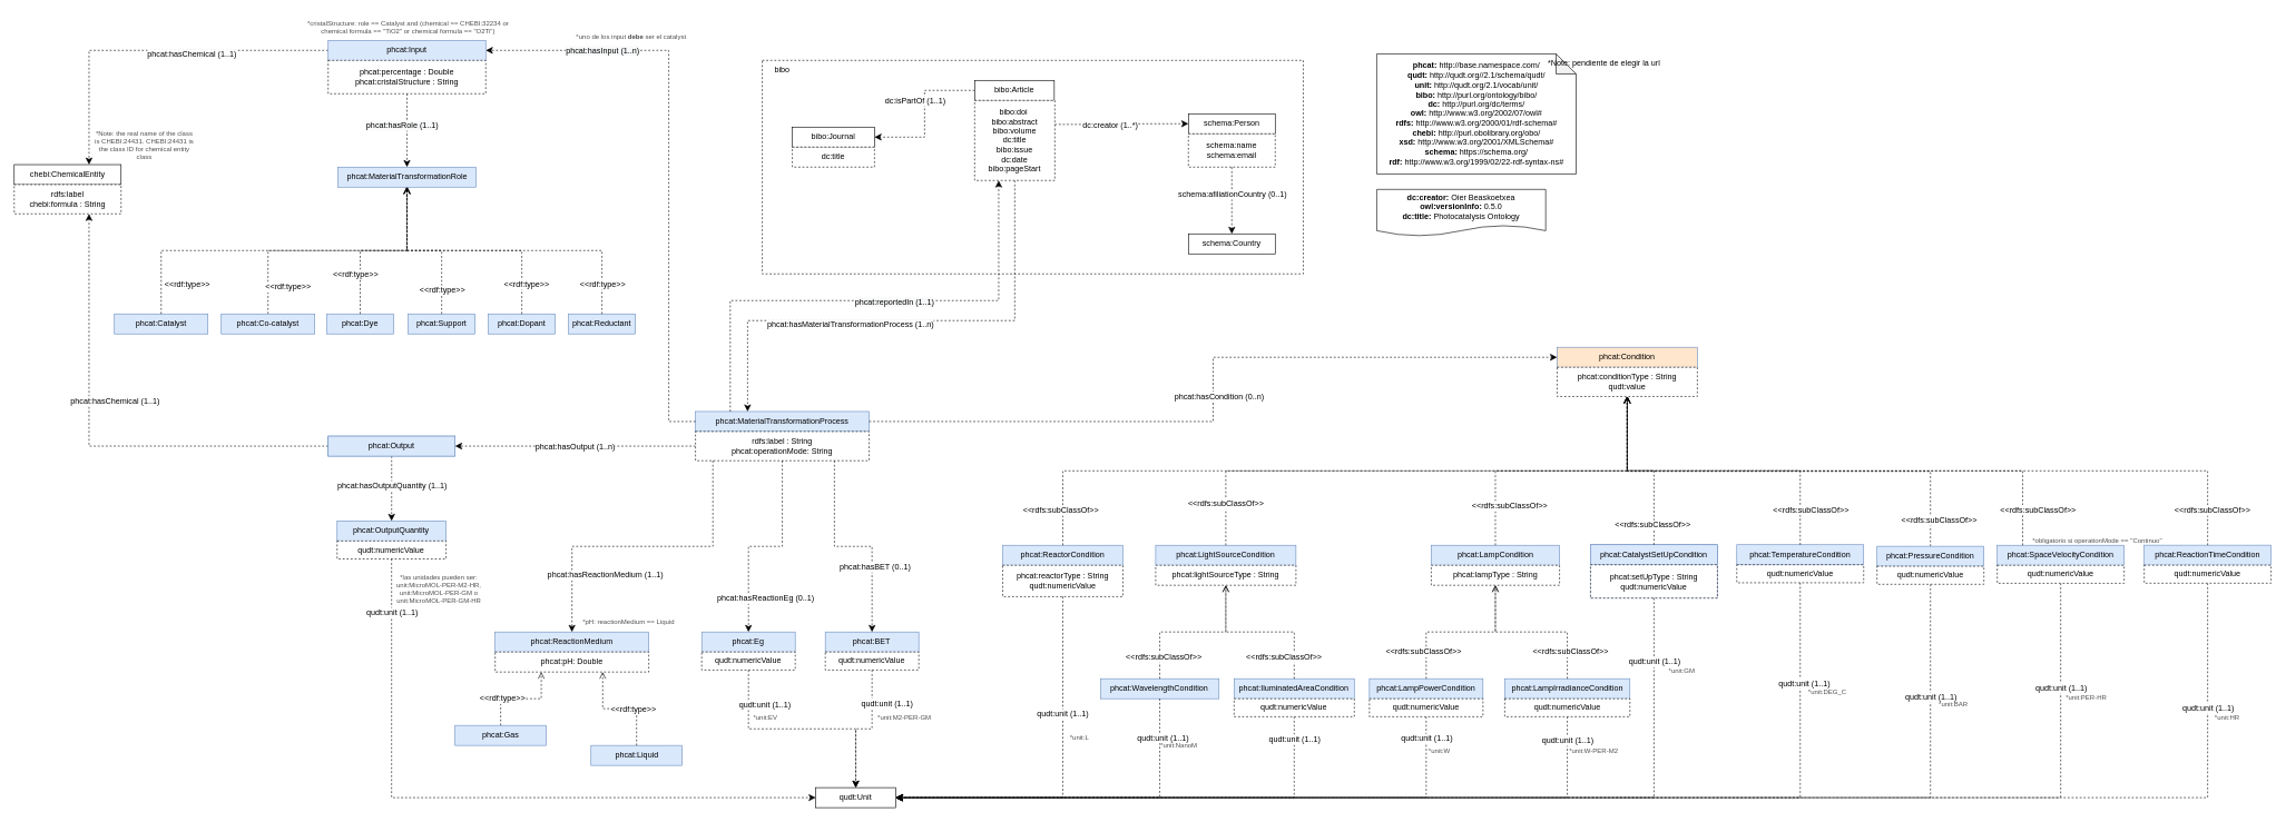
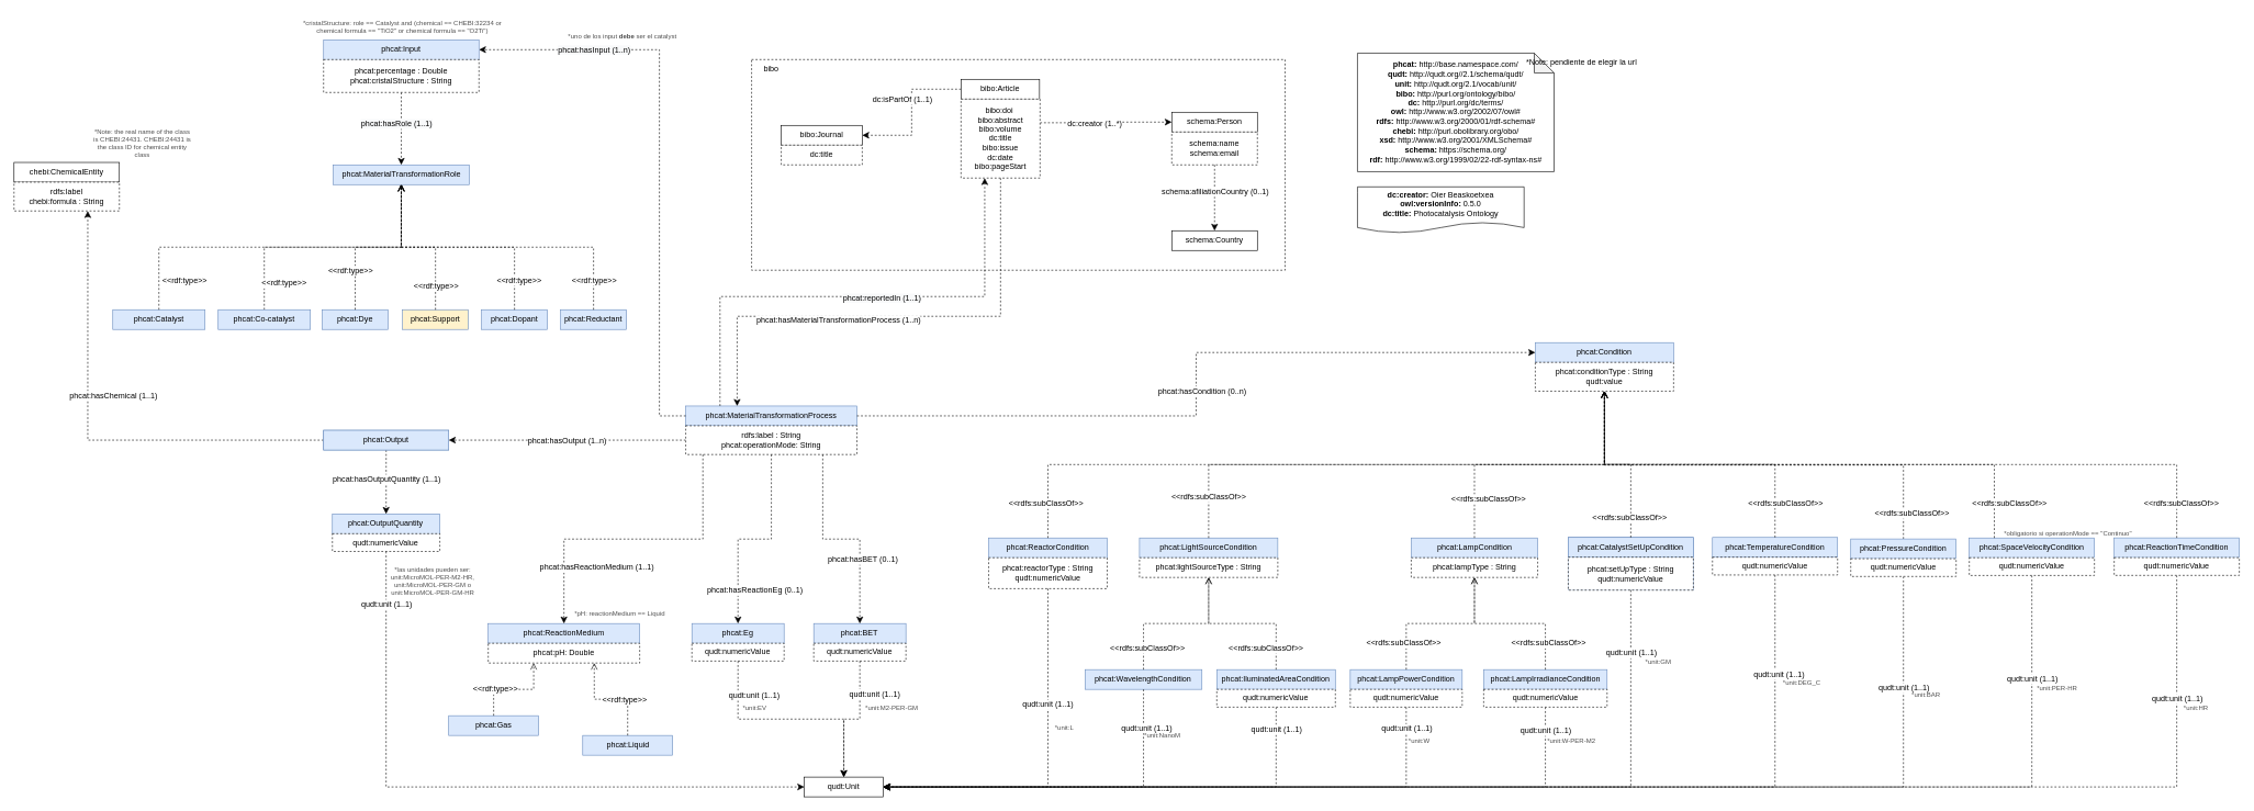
- <mxCell id="29" value="" style="endArrow=classic;html=1;endSize=8;dashed=1;arcSize=0;rounded=0;edgeStyle=orthogonalEdgeStyle;entryX=0.7;entryY=0;entryDx=0;entryDy=0;exitX=0;exitY=0.5;exitDx=0;exitDy=0;" parent="1" source="162" target="165" edge="1"><mxGeometry width="50" height="50" relative="1" as="geometry"><mxPoint x="490.06" y="75" as="sourcePoint" /><mxPoint x="522.672" y="537.5" as="targetPoint" /></mxGeometry></mxCell>
- <mxCell id="30" value="&lt;span style=&quot;font-size: 12px;&quot;&gt;phcat:hasChemical (1..1)&lt;/span&gt;" style="edgeLabel;html=1;align=center;verticalAlign=middle;resizable=0;points=[];labelBackgroundColor=#FFFFFF;" parent="29" vertex="1" connectable="0"><mxGeometry x="-0.191" y="-1" relative="1" as="geometry"><mxPoint x="9" y="6" as="offset" /></mxGeometry></mxCell>
- <mxCell id="7" value="phcat:Support" style="rounded=0;whiteSpace=wrap;html=1;snapToPoint=1;points=[[0.1,0],[0.2,0],[0.3,0],[0.4,0],[0.5,0],[0.6,0],[0.7,0],[0.8,0],[0.9,0],[0,0.1],[0,0.3],[0,0.5],[0,0.7],[0,0.9],[0.1,1],[0.2,1],[0.3,1],[0.4,1],[0.5,1],[0.6,1],[0.7,1],[0.8,1],[0.9,1],[1,0.1],[1,0.3],[1,0.5],[1,0.7],[1,0.9]];fillColor=#dae8fc;strokeColor=#6c8ebf;" parent="1" vertex="1"><mxGeometry x="610" y="470" width="100" height="30" as="geometry" /></mxCell>
+ <mxCell id="7" value="phcat:Support" style="rounded=0;whiteSpace=wrap;html=1;snapToPoint=1;points=[[0.1,0],[0.2,0],[0.3,0],[0.4,0],[0.5,0],[0.6,0],[0.7,0],[0.8,0],[0.9,0],[0,0.1],[0,0.3],[0,0.5],[0,0.7],[0,0.9],[0.1,1],[0.2,1],[0.3,1],[0.4,1],[0.5,1],[0.6,1],[0.7,1],[0.8,1],[0.9,1],[1,0.1],[1,0.3],[1,0.5],[1,0.7],[1,0.9]];fillColor=#fff2cc;strokeColor=#6c8ebf;" parent="1" vertex="1"><mxGeometry x="610" y="470" width="100" height="30" as="geometry" /></mxCell>
- <mxCell id="67" value="phcat:Condition" style="rounded=0;whiteSpace=wrap;html=1;snapToPoint=1;points=[[0.1,0],[0.2,0],[0.3,0],[0.4,0],[0.5,0],[0.6,0],[0.7,0],[0.8,0],[0.9,0],[0,0.1],[0,0.3],[0,0.5],[0,0.7],[0,0.9],[0.1,1],[0.2,1],[0.3,1],[0.4,1],[0.5,1],[0.6,1],[0.7,1],[0.8,1],[0.9,1],[1,0.1],[1,0.3],[1,0.5],[1,0.7],[1,0.9]];fillColor=#ffe6cc;strokeColor=#6c8ebf;" parent="1" vertex="1"><mxGeometry x="2330" y="520" width="210" height="30" as="geometry" /></mxCell>
+ <mxCell id="67" value="phcat:Condition" style="rounded=0;whiteSpace=wrap;html=1;snapToPoint=1;points=[[0.1,0],[0.2,0],[0.3,0],[0.4,0],[0.5,0],[0.6,0],[0.7,0],[0.8,0],[0.9,0],[0,0.1],[0,0.3],[0,0.5],[0,0.7],[0,0.9],[0.1,1],[0.2,1],[0.3,1],[0.4,1],[0.5,1],[0.6,1],[0.7,1],[0.8,1],[0.9,1],[1,0.1],[1,0.3],[1,0.5],[1,0.7],[1,0.9]];fillColor=#dae8fc;strokeColor=#6c8ebf;" parent="1" vertex="1"><mxGeometry x="2330" y="520" width="210" height="30" as="geometry" /></mxCell>
